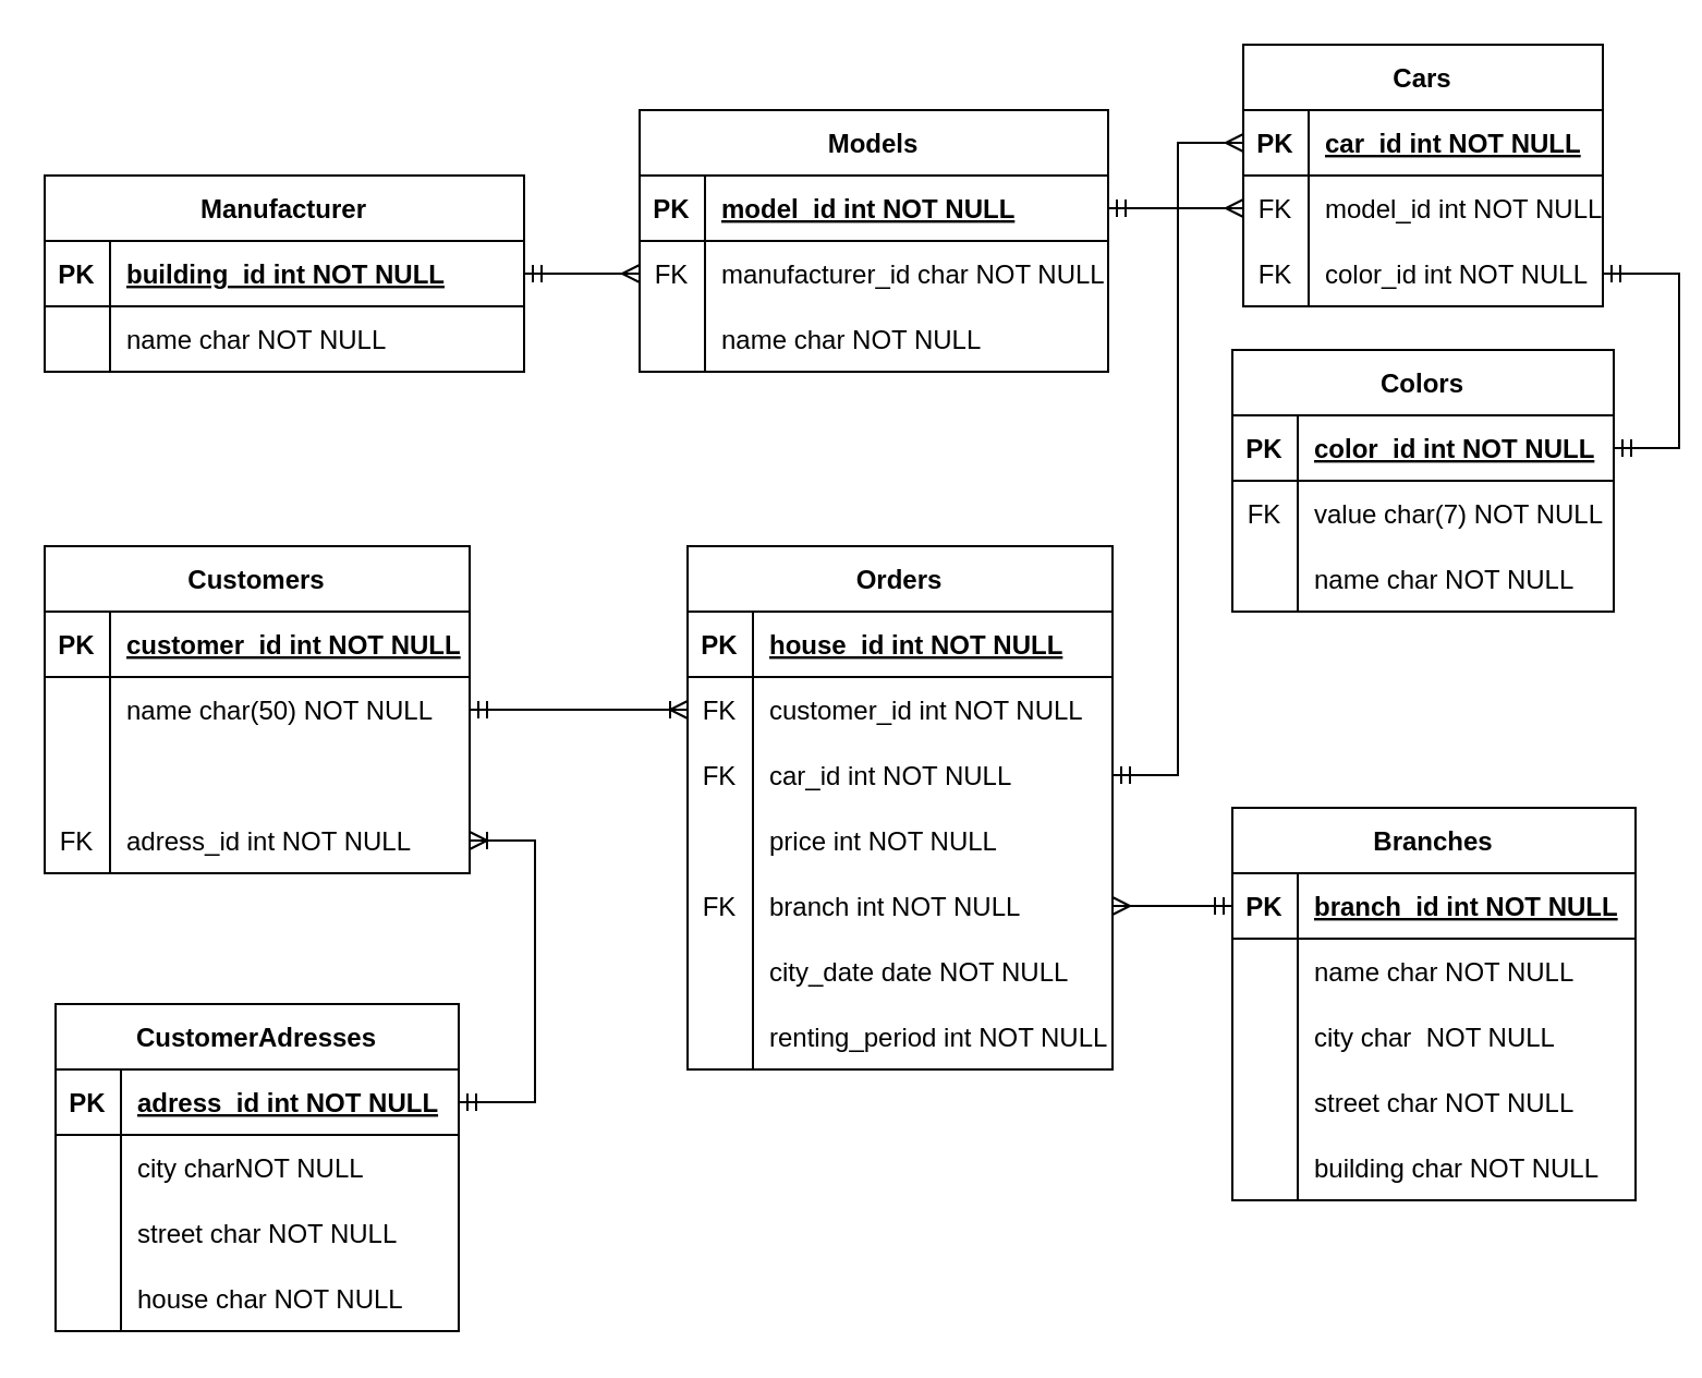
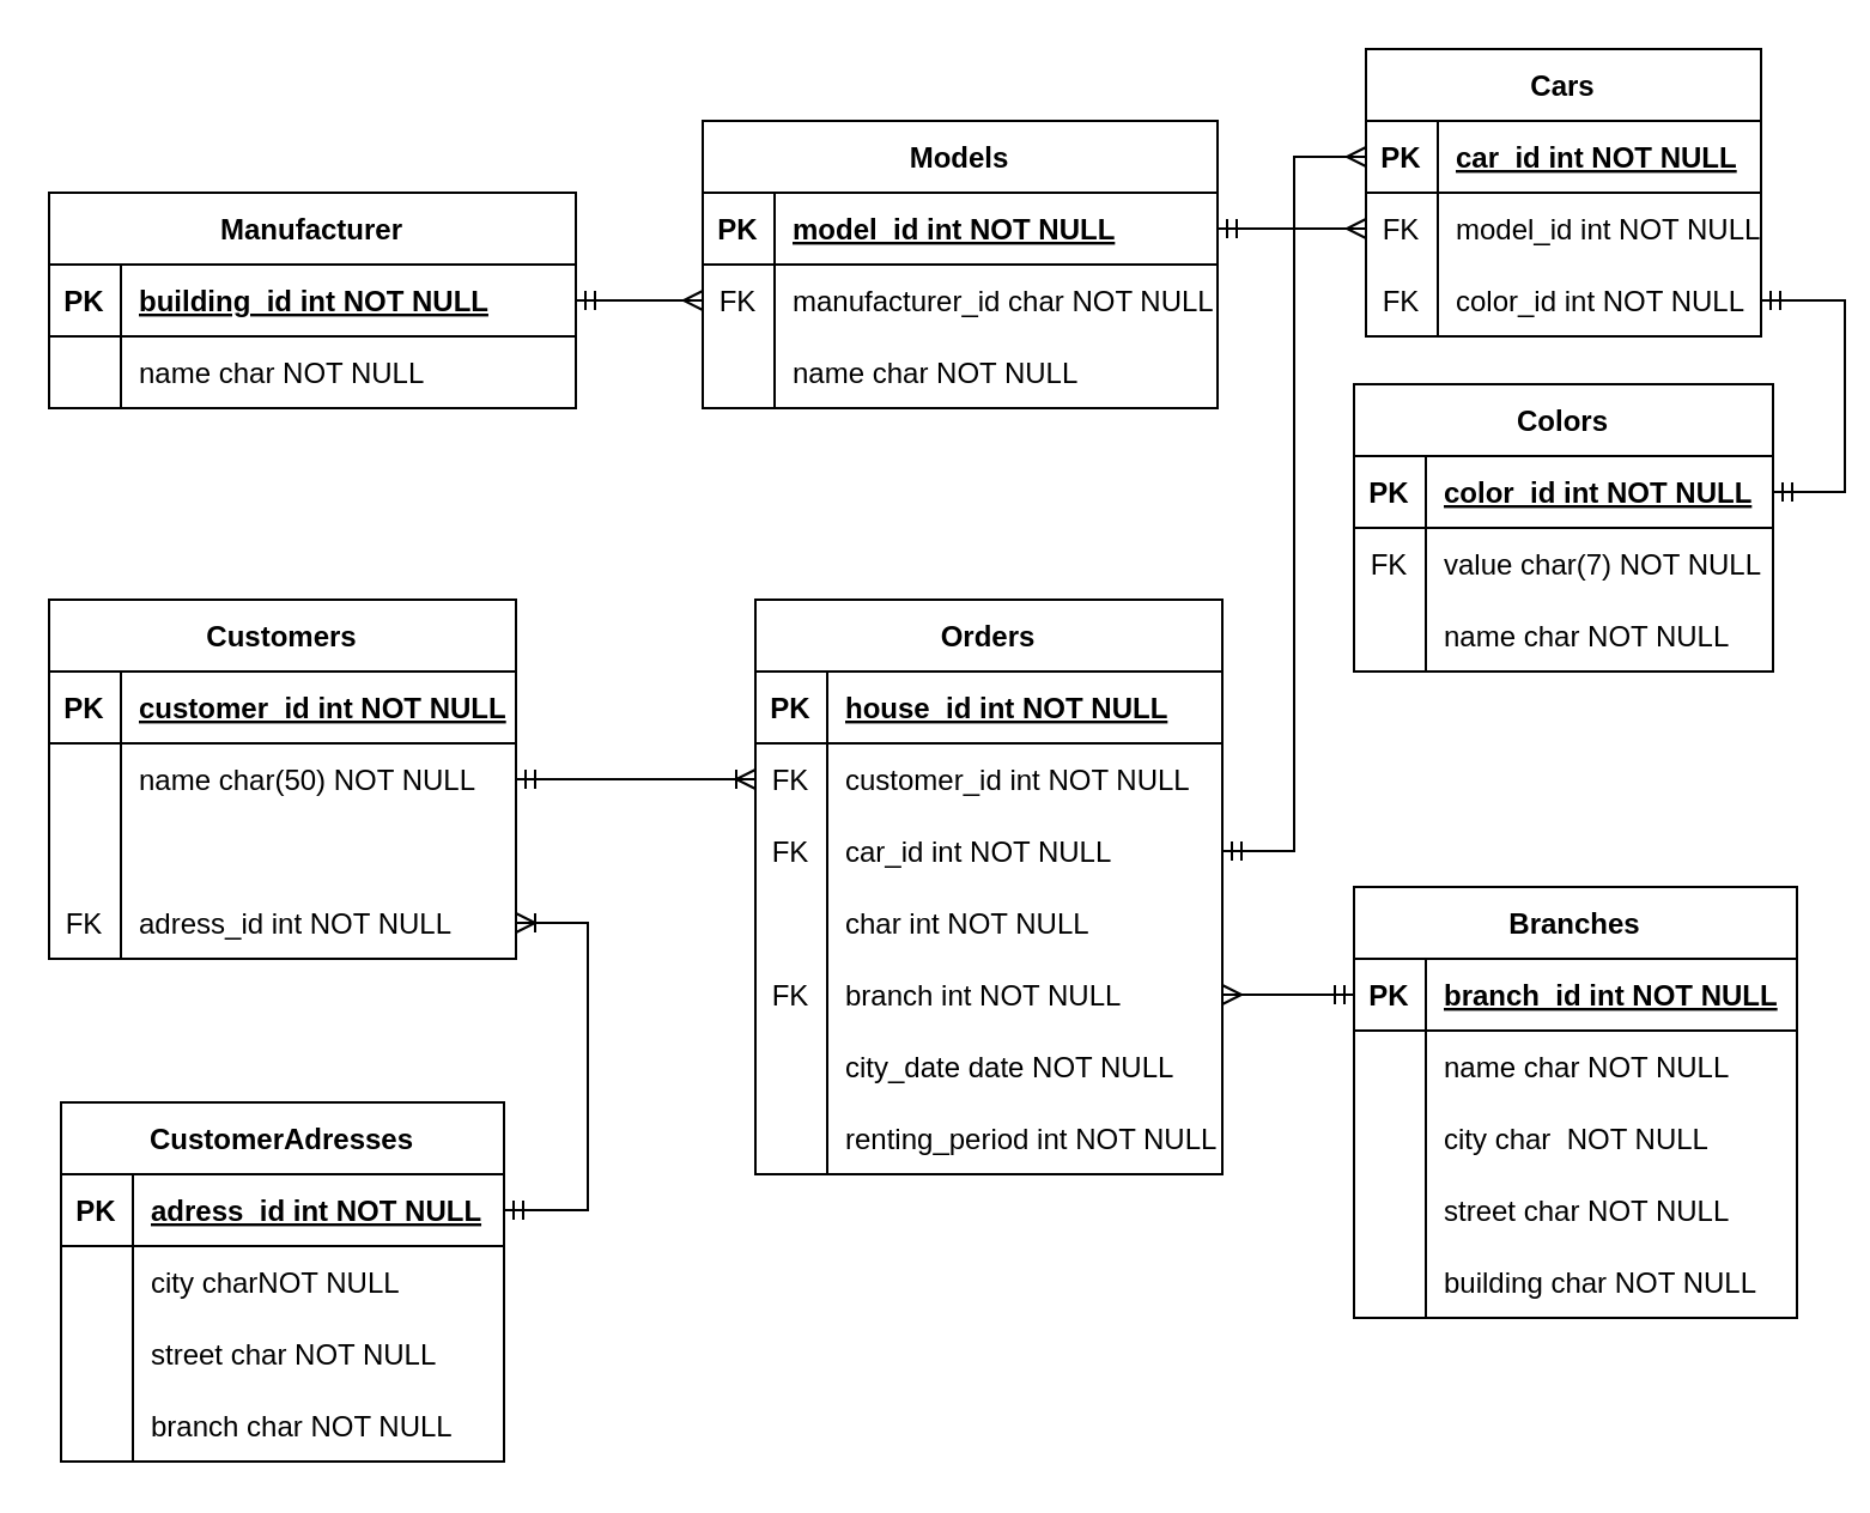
- <mxCell id="14" value="price int NOT NULL" style="shape=partialRectangle;overflow=hidden;connectable=0;fillColor=none;top=0;left=0;bottom=0;right=0;align=left;spacingLeft=6;" parent="12" vertex="1"><mxGeometry x="30" width="165" height="30" as="geometry"><mxRectangle width="165" height="30" as="alternateBounds" /></mxGeometry></mxCell>
+ <mxCell id="14" value="char int NOT NULL" style="shape=partialRectangle;overflow=hidden;connectable=0;fillColor=none;top=0;left=0;bottom=0;right=0;align=left;spacingLeft=6;" parent="12" vertex="1"><mxGeometry x="30" width="165" height="30" as="geometry"><mxRectangle width="165" height="30" as="alternateBounds" /></mxGeometry></mxCell>
- <mxCell id="74" value="house char NOT NULL" style="shape=partialRectangle;overflow=hidden;connectable=0;fillColor=none;top=0;left=0;bottom=0;right=0;align=left;spacingLeft=6;" parent="72" vertex="1"><mxGeometry x="30" width="155" height="30" as="geometry"><mxRectangle width="155" height="30" as="alternateBounds" /></mxGeometry></mxCell>
+ <mxCell id="74" value="branch char NOT NULL" style="shape=partialRectangle;overflow=hidden;connectable=0;fillColor=none;top=0;left=0;bottom=0;right=0;align=left;spacingLeft=6;" parent="72" vertex="1"><mxGeometry x="30" width="155" height="30" as="geometry"><mxRectangle width="155" height="30" as="alternateBounds" /></mxGeometry></mxCell>
